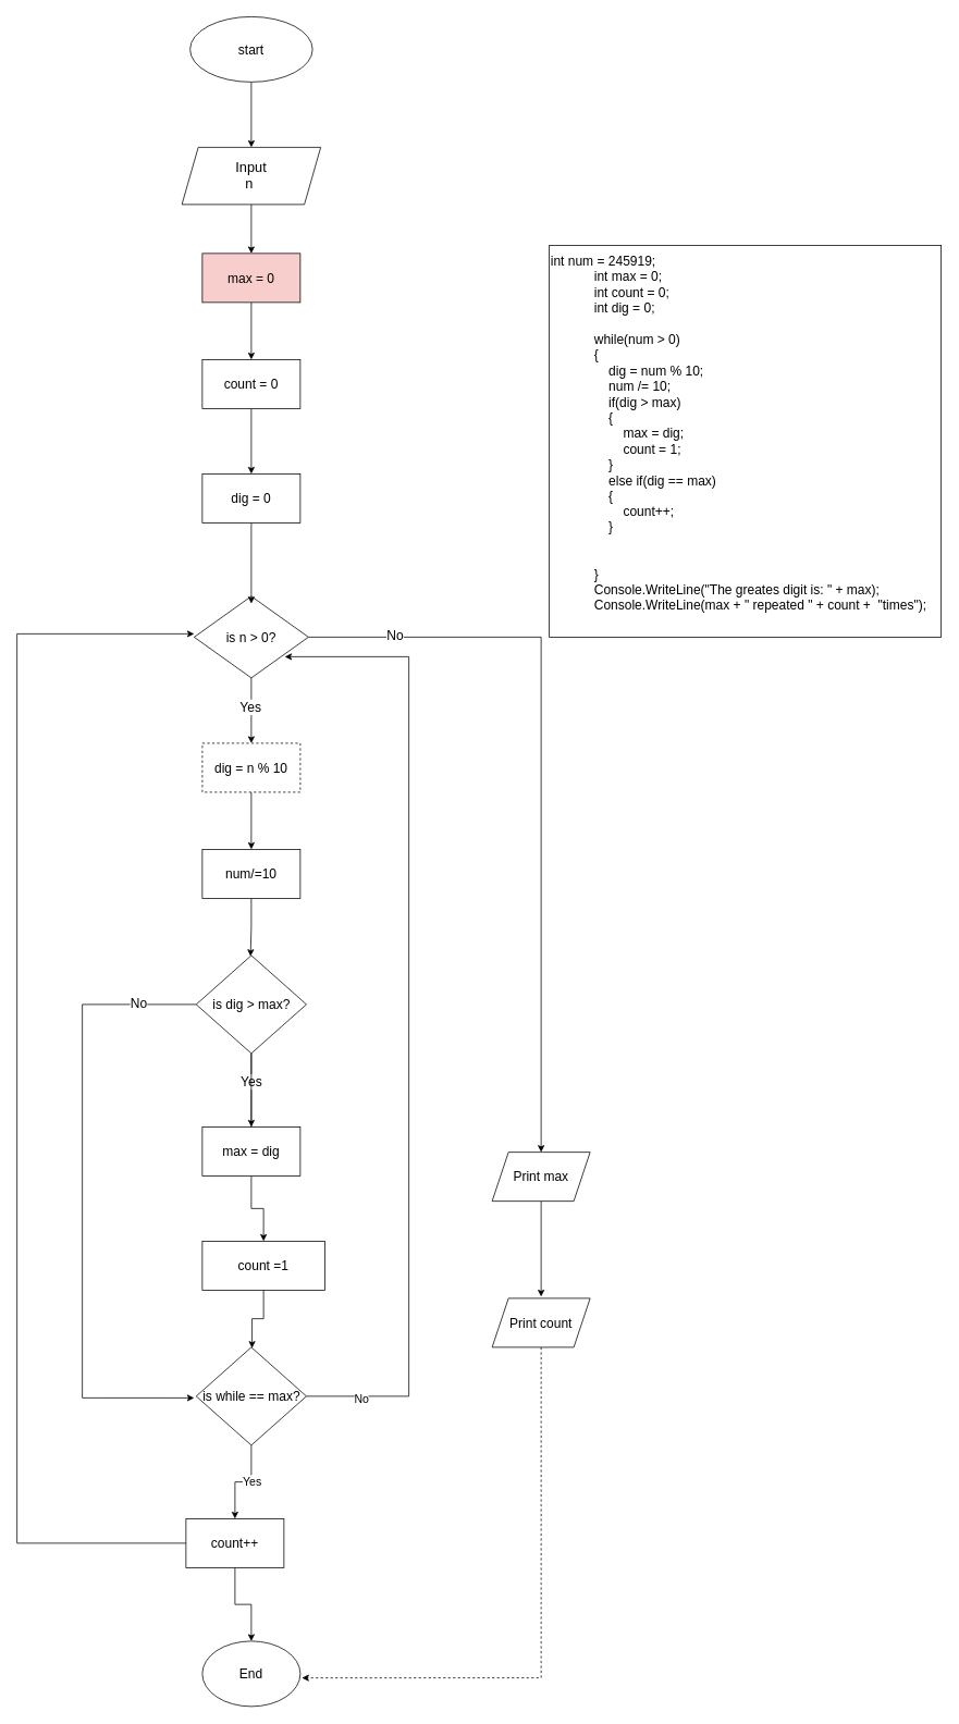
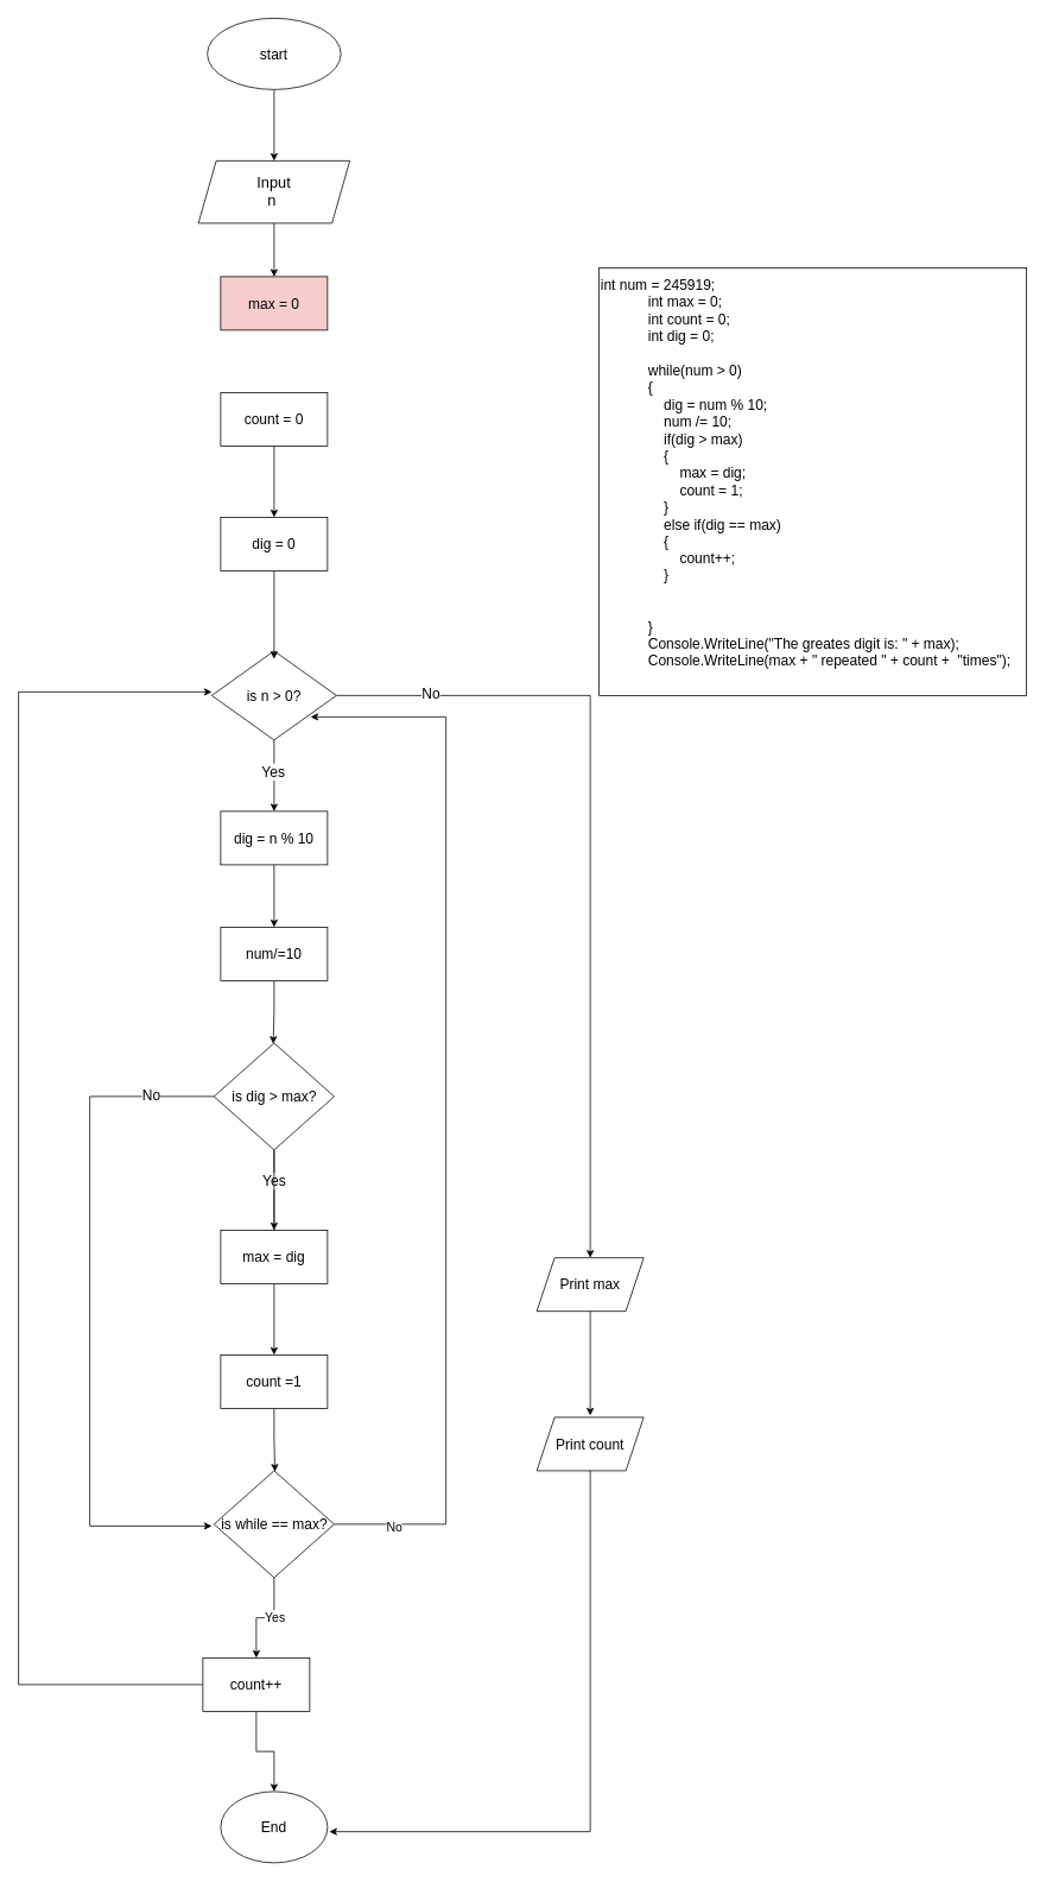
- <mxCell id="6" style="edgeStyle=orthogonalEdgeStyle;rounded=0;orthogonalLoop=1;jettySize=auto;html=1;entryX=0.5;entryY=0;entryDx=0;entryDy=0;entryPerimeter=0;fontSize=14;" edge="1" parent="1" source="7" target="28"><mxGeometry relative="1" as="geometry" /></mxCell>
- <mxCell id="14" value="dig = n % 10" style="rounded=0;whiteSpace=wrap;html=1;fontSize=16;dashed=1;" parent="1" vertex="1"><mxGeometry x="247" y="910" width="120" height="60" as="geometry" /></mxCell>
+ <mxCell id="14" value="dig = n % 10" style="rounded=0;whiteSpace=wrap;html=1;fontSize=16;" parent="1" vertex="1"><mxGeometry x="247" y="910" width="120" height="60" as="geometry" /></mxCell>
- <mxCell id="33" value="count =1" style="whiteSpace=wrap;html=1;fontSize=16;rounded=0;" vertex="1" parent="1"><mxGeometry x="247" y="1520" width="150" height="60" as="geometry" /></mxCell>
+ <mxCell id="33" value="count =1" style="whiteSpace=wrap;html=1;fontSize=16;rounded=0;" vertex="1" parent="1"><mxGeometry x="247" y="1520" width="120" height="60" as="geometry" /></mxCell>
- <mxCell id="43" style="edgeStyle=orthogonalEdgeStyle;rounded=0;orthogonalLoop=1;jettySize=auto;html=1;entryX=1.017;entryY=0.563;entryDx=0;entryDy=0;entryPerimeter=0;fontSize=14;dashed=1;" edge="1" parent="1" source="44" target="19"><mxGeometry relative="1" as="geometry"><Array as="points"><mxPoint x="662" y="2055" /></Array></mxGeometry></mxCell>
+ <mxCell id="43" style="edgeStyle=orthogonalEdgeStyle;rounded=0;orthogonalLoop=1;jettySize=auto;html=1;entryX=1.017;entryY=0.563;entryDx=0;entryDy=0;entryPerimeter=0;fontSize=14;" edge="1" parent="1" source="44" target="19"><mxGeometry relative="1" as="geometry"><Array as="points"><mxPoint x="662" y="2055" /></Array></mxGeometry></mxCell>
